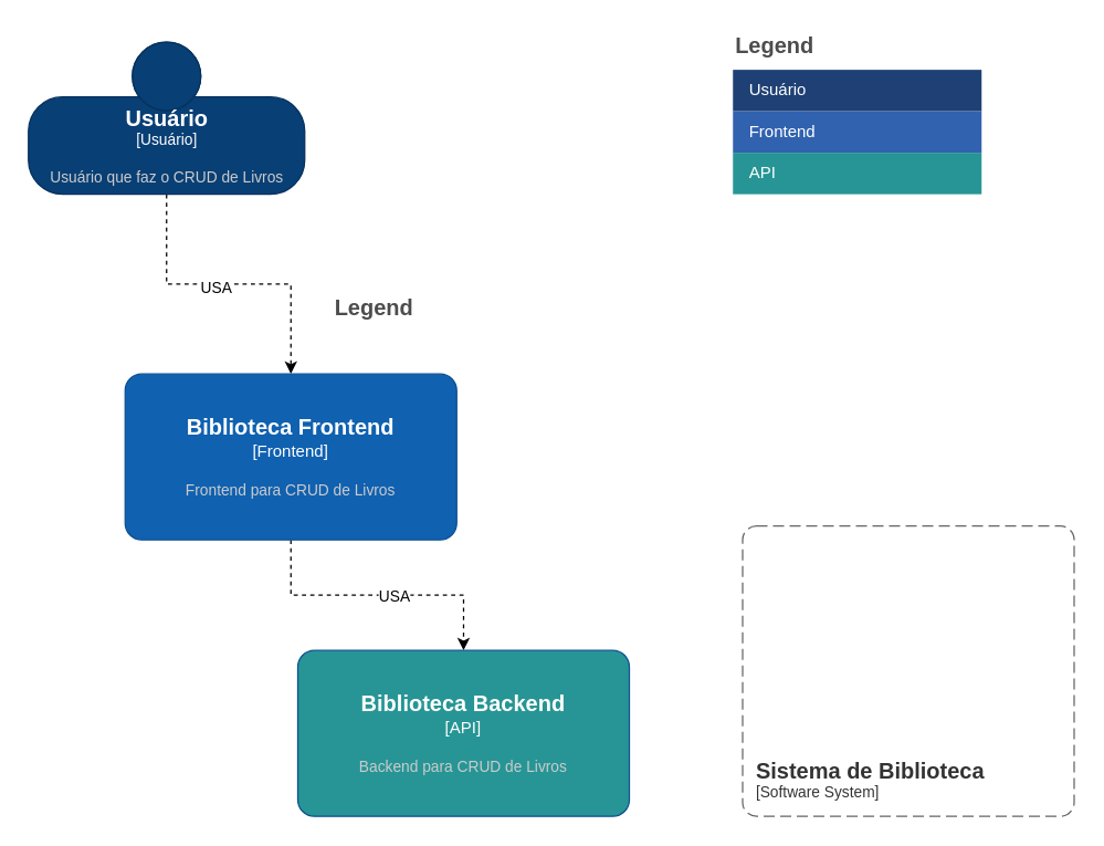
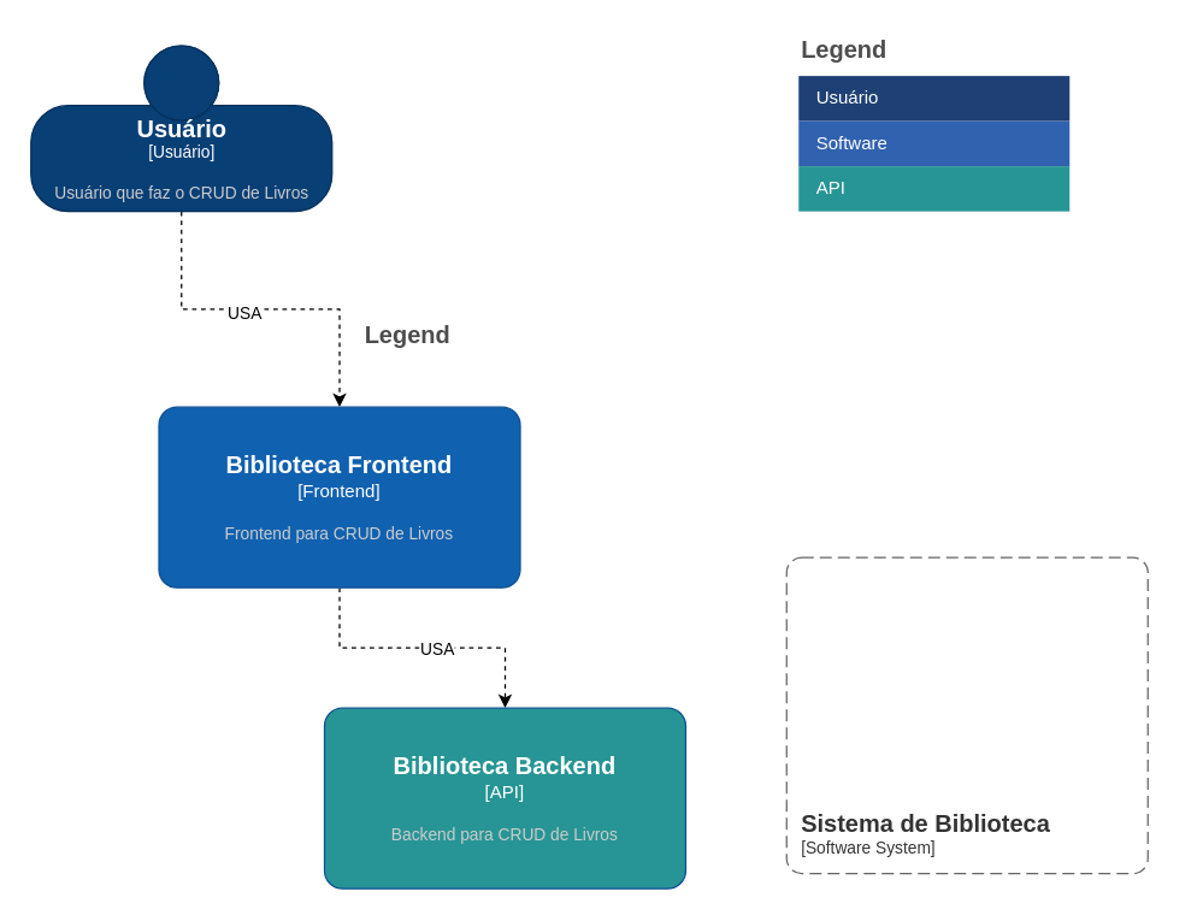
- <mxCell id="8" value="Frontend" style="shape=partialRectangle;html=1;whiteSpace=wrap;connectable=0;fillColor=#3162AF;top=0;left=0;bottom=0;right=0;overflow=hidden;pointerEvents=1;align=left;spacingLeft=10;fontColor=#FFFFFF;" vertex="1" parent="6"><mxGeometry y="30" width="180" height="30" as="geometry" /></mxCell>
+ <mxCell id="8" value="Software" style="shape=partialRectangle;html=1;whiteSpace=wrap;connectable=0;fillColor=#3162AF;top=0;left=0;bottom=0;right=0;overflow=hidden;pointerEvents=1;align=left;spacingLeft=10;fontColor=#FFFFFF;" vertex="1" parent="6"><mxGeometry y="30" width="180" height="30" as="geometry" /></mxCell>
- <mxCell id="12" value="&lt;font style=&quot;font-size: 16px&quot;&gt;&lt;b&gt;Biblioteca Frontend&lt;/b&gt;&lt;/font&gt;&lt;div&gt;[Frontend]&lt;/div&gt;&lt;br&gt;&lt;div&gt;&lt;font style=&quot;font-size: 11px&quot;&gt;&lt;font color=&quot;#cccccc&quot;&gt;Frontend para CRUD de Livros&lt;/font&gt;&lt;/div&gt;" style="rounded=1;whiteSpace=wrap;html=1;labelBackgroundColor=none;fillColor=#1061B0;fontColor=#ffffff;align=center;arcSize=10;strokeColor=#0D5091;metaEdit=1;resizable=0;points=[[0.25,0,0],[0.5,0,0],[0.75,0,0],[1,0.25,0],[1,0.5,0],[1,0.75,0],[0.75,1,0],[0.5,1,0],[0.25,1,0],[0,0.75,0],[0,0.5,0],[0,0.25,0]];" vertex="1" parent="1"><mxGeometry x="90" y="270" width="240" height="120" as="geometry" /></mxCell>
+ <mxCell id="12" value="&lt;font style=&quot;font-size: 16px&quot;&gt;&lt;b&gt;Biblioteca Frontend&lt;/b&gt;&lt;/font&gt;&lt;div&gt;[Frontend]&lt;/div&gt;&lt;br&gt;&lt;div&gt;&lt;font style=&quot;font-size: 11px&quot;&gt;&lt;font color=&quot;#cccccc&quot;&gt;Frontend para CRUD de Livros&lt;/font&gt;&lt;/div&gt;" style="rounded=1;whiteSpace=wrap;html=1;labelBackgroundColor=none;fillColor=#1061B0;fontColor=#ffffff;align=center;arcSize=10;strokeColor=#0D5091;metaEdit=1;resizable=0;points=[[0.25,0,0],[0.5,0,0],[0.75,0,0],[1,0.25,0],[1,0.5,0],[1,0.75,0],[0.75,1,0],[0.5,1,0],[0.25,1,0],[0,0.75,0],[0,0.5,0],[0,0.25,0]];" vertex="1" parent="1"><mxGeometry x="105" y="270" width="240" height="120" as="geometry" /></mxCell>
- <mxCell id="14" value="&lt;font style=&quot;font-size: 16px&quot;&gt;&lt;b&gt;&lt;div style=&quot;text-align: left&quot;&gt;Sistema de Biblioteca&lt;/div&gt;&lt;/b&gt;&lt;/font&gt;&lt;div style=&quot;text-align: left&quot;&gt;[Software System]&lt;/div&gt;" style="rounded=1;fontSize=11;whiteSpace=wrap;html=1;dashed=1;arcSize=20;fillColor=none;strokeColor=#666666;fontColor=#333333;labelBackgroundColor=none;align=left;verticalAlign=bottom;labelBorderColor=none;spacingTop=0;spacing=10;dashPattern=8 4;metaEdit=1;rotatable=0;perimeter=rectanglePerimeter;noLabel=0;labelPadding=0;allowArrows=0;connectable=0;expand=0;recursiveResize=0;editable=1;pointerEvents=0;absoluteArcSize=1;points=[[0.25,0,0],[0.5,0,0],[0.75,0,0],[1,0.25,0],[1,0.5,0],[1,0.75,0],[0.75,1,0],[0.5,1,0],[0.25,1,0],[0,0.75,0],[0,0.5,0],[0,0.25,0]];" vertex="1" parent="1"><mxGeometry x="537" y="380" width="240" height="210" as="geometry" /></mxCell>
+ <mxCell id="14" value="&lt;font style=&quot;font-size: 16px&quot;&gt;&lt;b&gt;&lt;div style=&quot;text-align: left&quot;&gt;Sistema de Biblioteca&lt;/div&gt;&lt;/b&gt;&lt;/font&gt;&lt;div style=&quot;text-align: left&quot;&gt;[Software System]&lt;/div&gt;" style="rounded=1;fontSize=11;whiteSpace=wrap;html=1;dashed=1;arcSize=20;fillColor=none;strokeColor=#666666;fontColor=#333333;labelBackgroundColor=none;align=left;verticalAlign=bottom;labelBorderColor=none;spacingTop=0;spacing=10;dashPattern=8 4;metaEdit=1;rotatable=0;perimeter=rectanglePerimeter;noLabel=0;labelPadding=0;allowArrows=0;connectable=0;expand=0;recursiveResize=0;editable=1;pointerEvents=0;absoluteArcSize=1;points=[[0.25,0,0],[0.5,0,0],[0.75,0,0],[1,0.25,0],[1,0.5,0],[1,0.75,0],[0.75,1,0],[0.5,1,0],[0.25,1,0],[0,0.75,0],[0,0.5,0],[0,0.25,0]];" vertex="1" parent="1"><mxGeometry x="522" y="370" width="240" height="210" as="geometry" /></mxCell>
